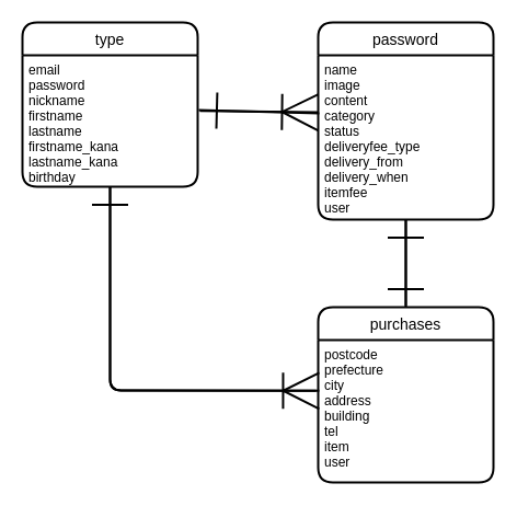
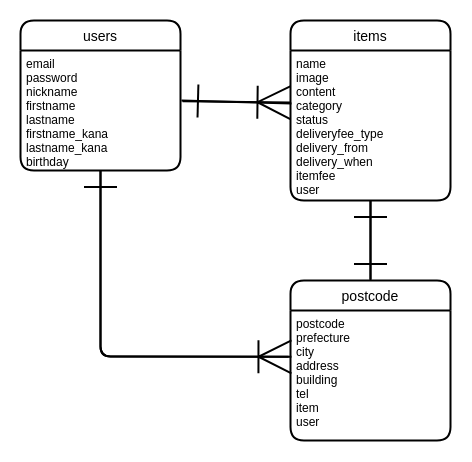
- <mxCell id="6" value="type" style="swimlane;childLayout=stackLayout;horizontal=1;startSize=30;horizontalStack=0;rounded=1;fontSize=14;fontStyle=0;strokeWidth=2;resizeParent=0;resizeLast=1;shadow=0;dashed=0;align=center;" parent="1" vertex="1"><mxGeometry x="20" y="20" width="160" height="150" as="geometry" /></mxCell>
+ <mxCell id="6" value="users" style="swimlane;childLayout=stackLayout;horizontal=1;startSize=30;horizontalStack=0;rounded=1;fontSize=14;fontStyle=0;strokeWidth=2;resizeParent=0;resizeLast=1;shadow=0;dashed=0;align=center;" parent="1" vertex="1"><mxGeometry x="20" y="20" width="160" height="150" as="geometry" /></mxCell>
- <mxCell id="8" value="password" style="swimlane;childLayout=stackLayout;horizontal=1;startSize=30;horizontalStack=0;rounded=1;fontSize=14;fontStyle=0;strokeWidth=2;resizeParent=0;resizeLast=1;shadow=0;dashed=0;align=center;" parent="1" vertex="1"><mxGeometry x="290" y="20" width="160" height="180" as="geometry" /></mxCell>
+ <mxCell id="8" value="items" style="swimlane;childLayout=stackLayout;horizontal=1;startSize=30;horizontalStack=0;rounded=1;fontSize=14;fontStyle=0;strokeWidth=2;resizeParent=0;resizeLast=1;shadow=0;dashed=0;align=center;" parent="1" vertex="1"><mxGeometry x="290" y="20" width="160" height="180" as="geometry" /></mxCell>
- <mxCell id="10" value="purchases" style="swimlane;childLayout=stackLayout;horizontal=1;startSize=30;horizontalStack=0;rounded=1;fontSize=14;fontStyle=0;strokeWidth=2;resizeParent=0;resizeLast=1;shadow=0;dashed=0;align=center;" parent="1" vertex="1"><mxGeometry x="290" y="280" width="160" height="160" as="geometry" /></mxCell>
+ <mxCell id="10" value="postcode" style="swimlane;childLayout=stackLayout;horizontal=1;startSize=30;horizontalStack=0;rounded=1;fontSize=14;fontStyle=0;strokeWidth=2;resizeParent=0;resizeLast=1;shadow=0;dashed=0;align=center;" parent="1" vertex="1"><mxGeometry x="290" y="280" width="160" height="160" as="geometry" /></mxCell>
